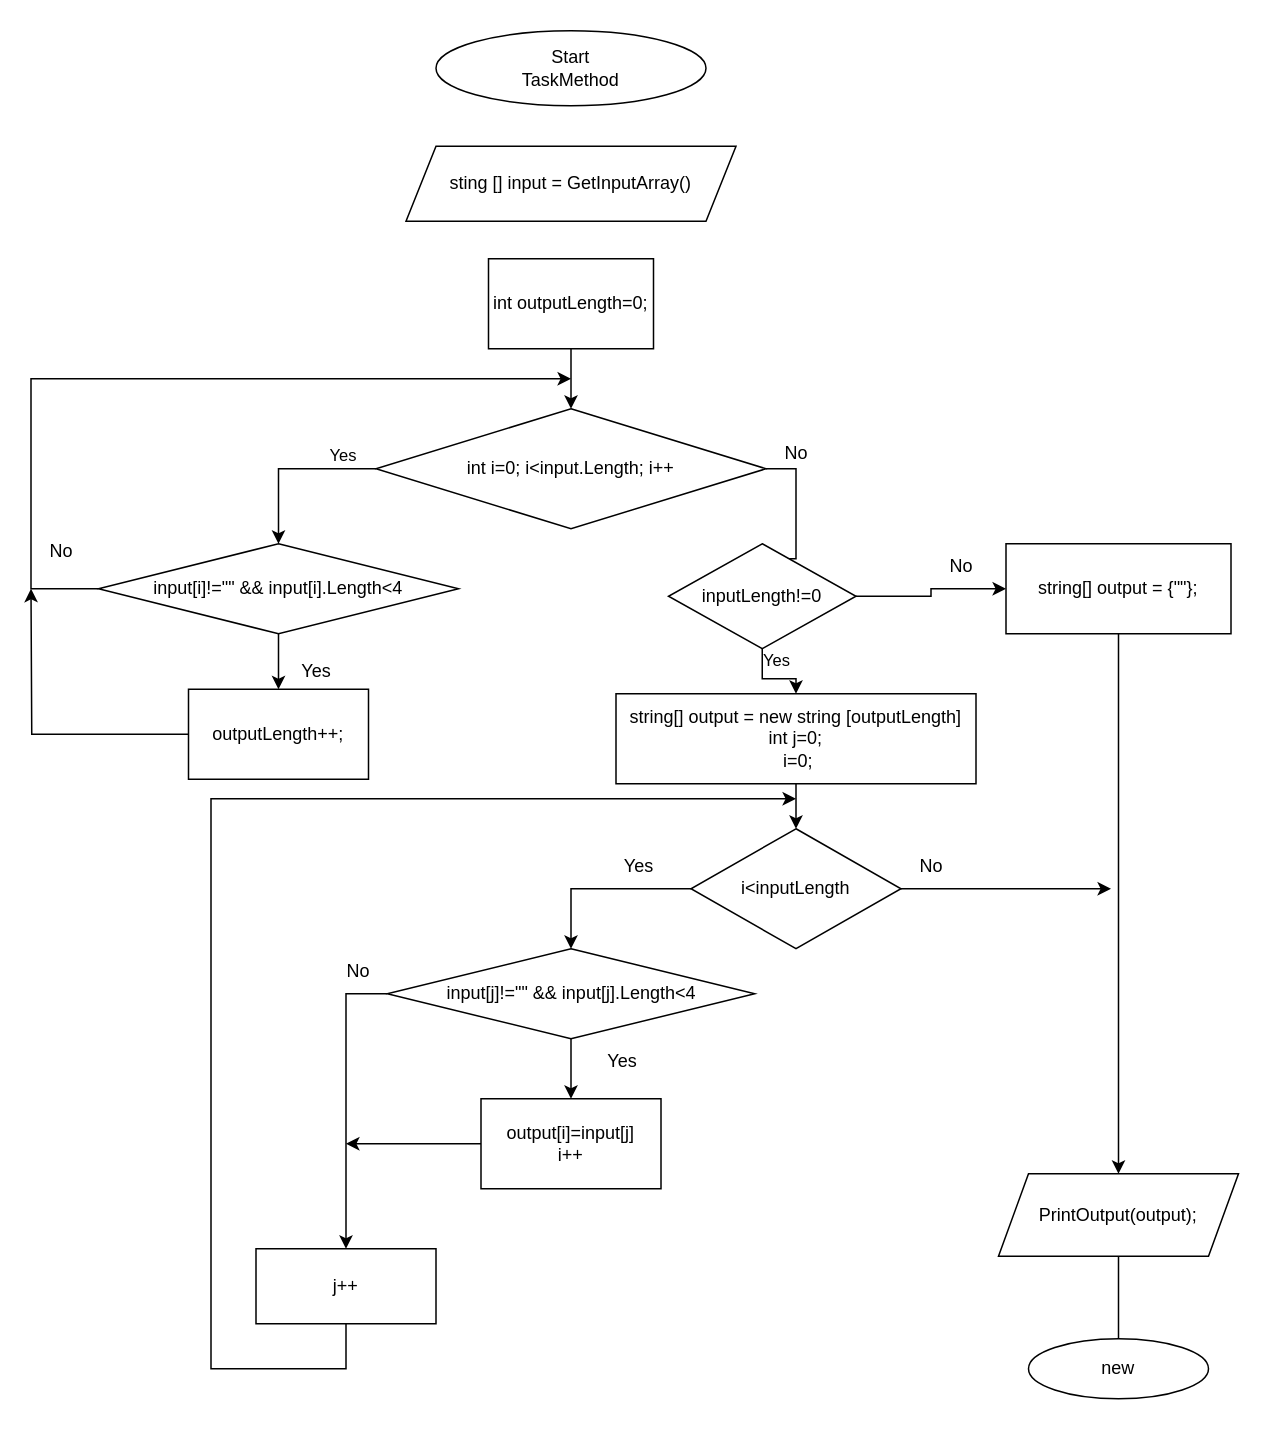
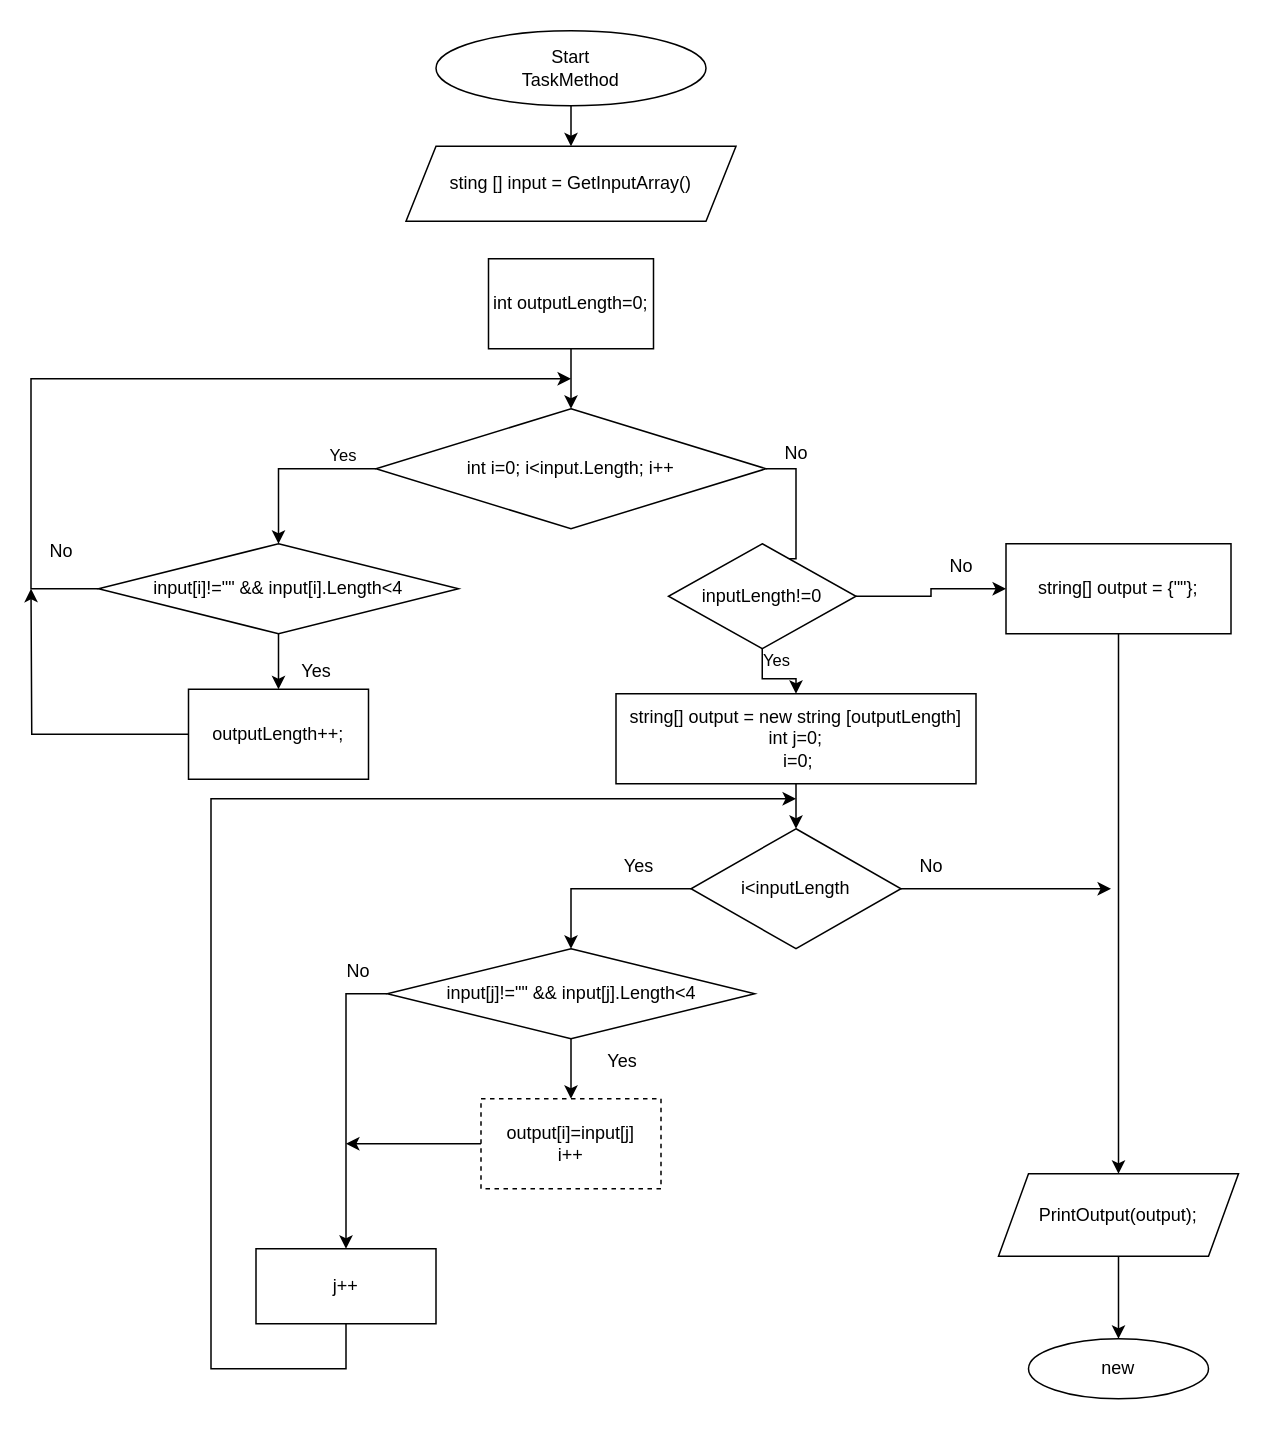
+ <mxCell id="2" value="" style="edgeStyle=orthogonalEdgeStyle;rounded=0;orthogonalLoop=1;jettySize=auto;html=1;" edge="1" parent="1" source="3" target="44"><mxGeometry relative="1" as="geometry" /></mxCell>
- <mxCell id="37" value="output[i]=input[j]&lt;br&gt;i++" style="whiteSpace=wrap;html=1;" vertex="1" parent="1"><mxGeometry x="320" y="732" width="120" height="60" as="geometry" /></mxCell>
+ <mxCell id="37" value="output[i]=input[j]&lt;br&gt;i++" style="whiteSpace=wrap;html=1;dashed=1;" vertex="1" parent="1"><mxGeometry x="320" y="732" width="120" height="60" as="geometry" /></mxCell>
- <mxCell id="30" value="" style="edgeStyle=orthogonalEdgeStyle;rounded=0;orthogonalLoop=1;jettySize=auto;html=1;endArrow=none;" edge="1" parent="1" source="31" target="32"><mxGeometry relative="1" as="geometry" /></mxCell>
+ <mxCell id="30" value="" style="edgeStyle=orthogonalEdgeStyle;rounded=0;orthogonalLoop=1;jettySize=auto;html=1;" edge="1" parent="1" source="31" target="32"><mxGeometry relative="1" as="geometry" /></mxCell>
